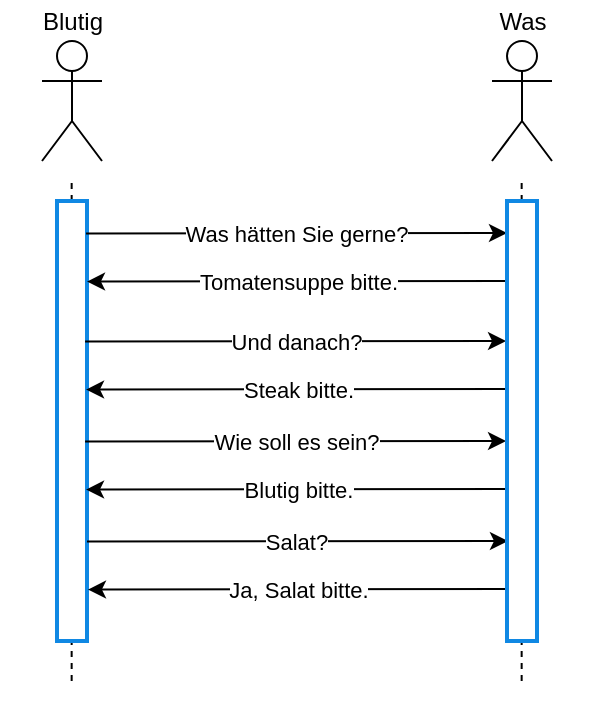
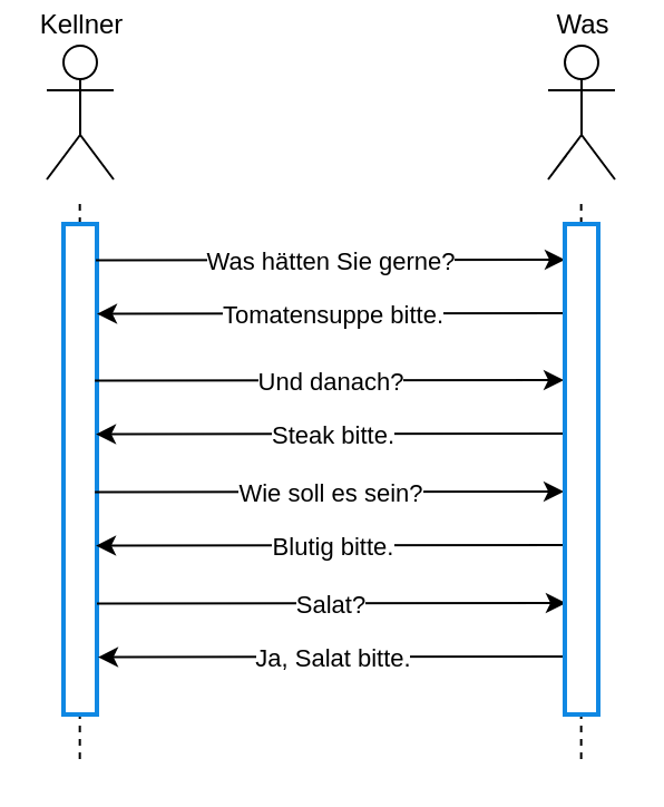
- <mxCell id="2" value="Blutig" style="shape=umlActor;verticalLabelPosition=top;verticalAlign=bottom;html=1;outlineConnect=0;labelPosition=center;align=center;" vertex="1" parent="1"><mxGeometry x="20.5" y="20" width="30" height="60" as="geometry" /></mxCell>
+ <mxCell id="2" value="Kellner" style="shape=umlActor;verticalLabelPosition=top;verticalAlign=bottom;html=1;outlineConnect=0;labelPosition=center;align=center;" vertex="1" parent="1"><mxGeometry x="20.5" y="20" width="30" height="60" as="geometry" /></mxCell>
